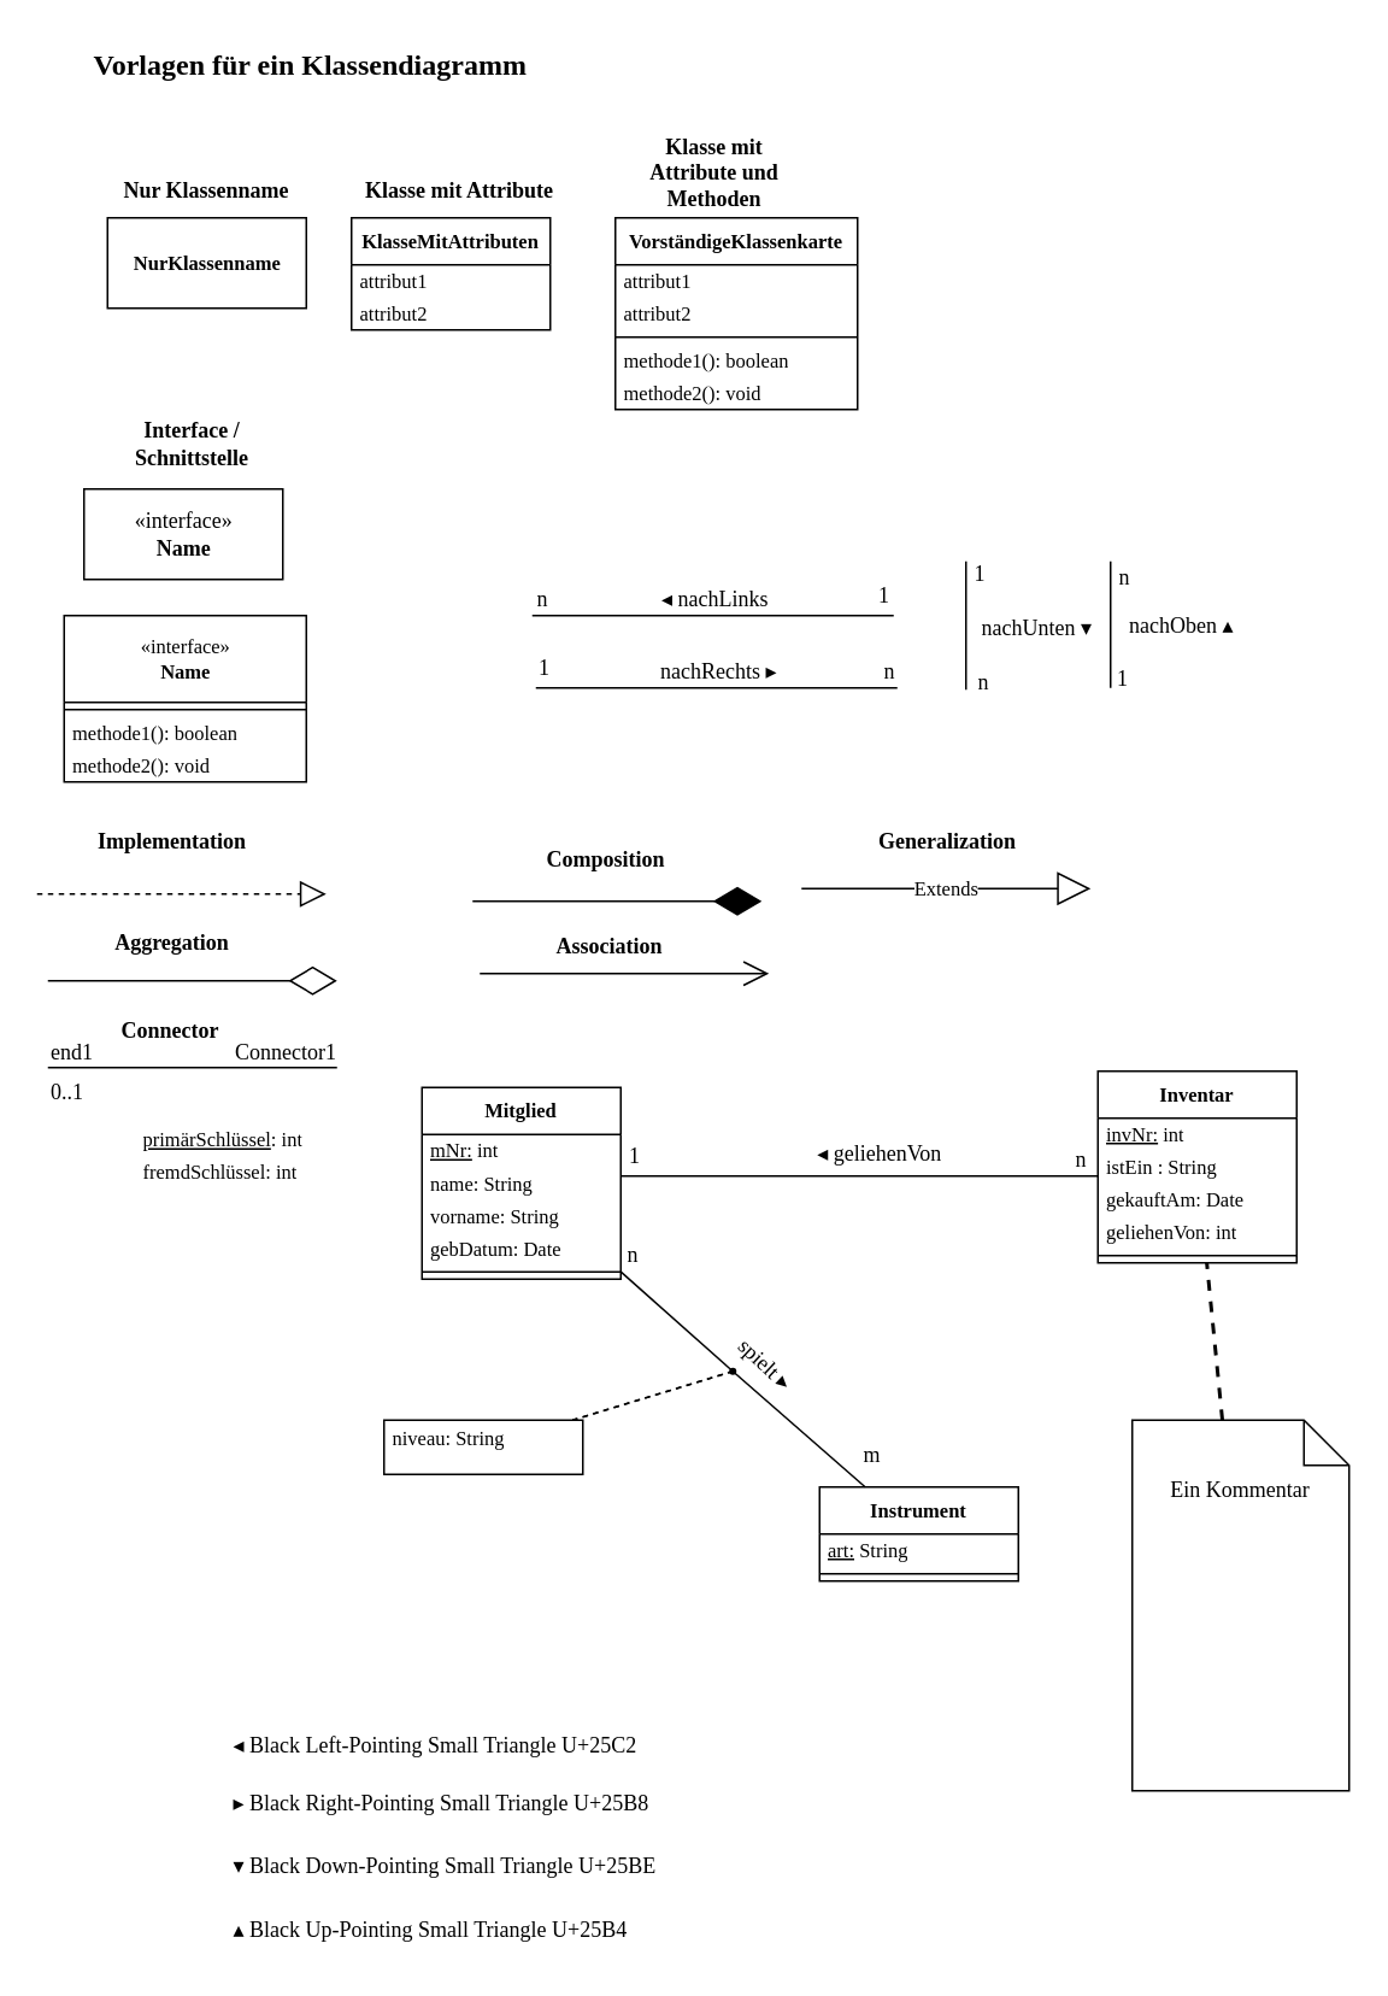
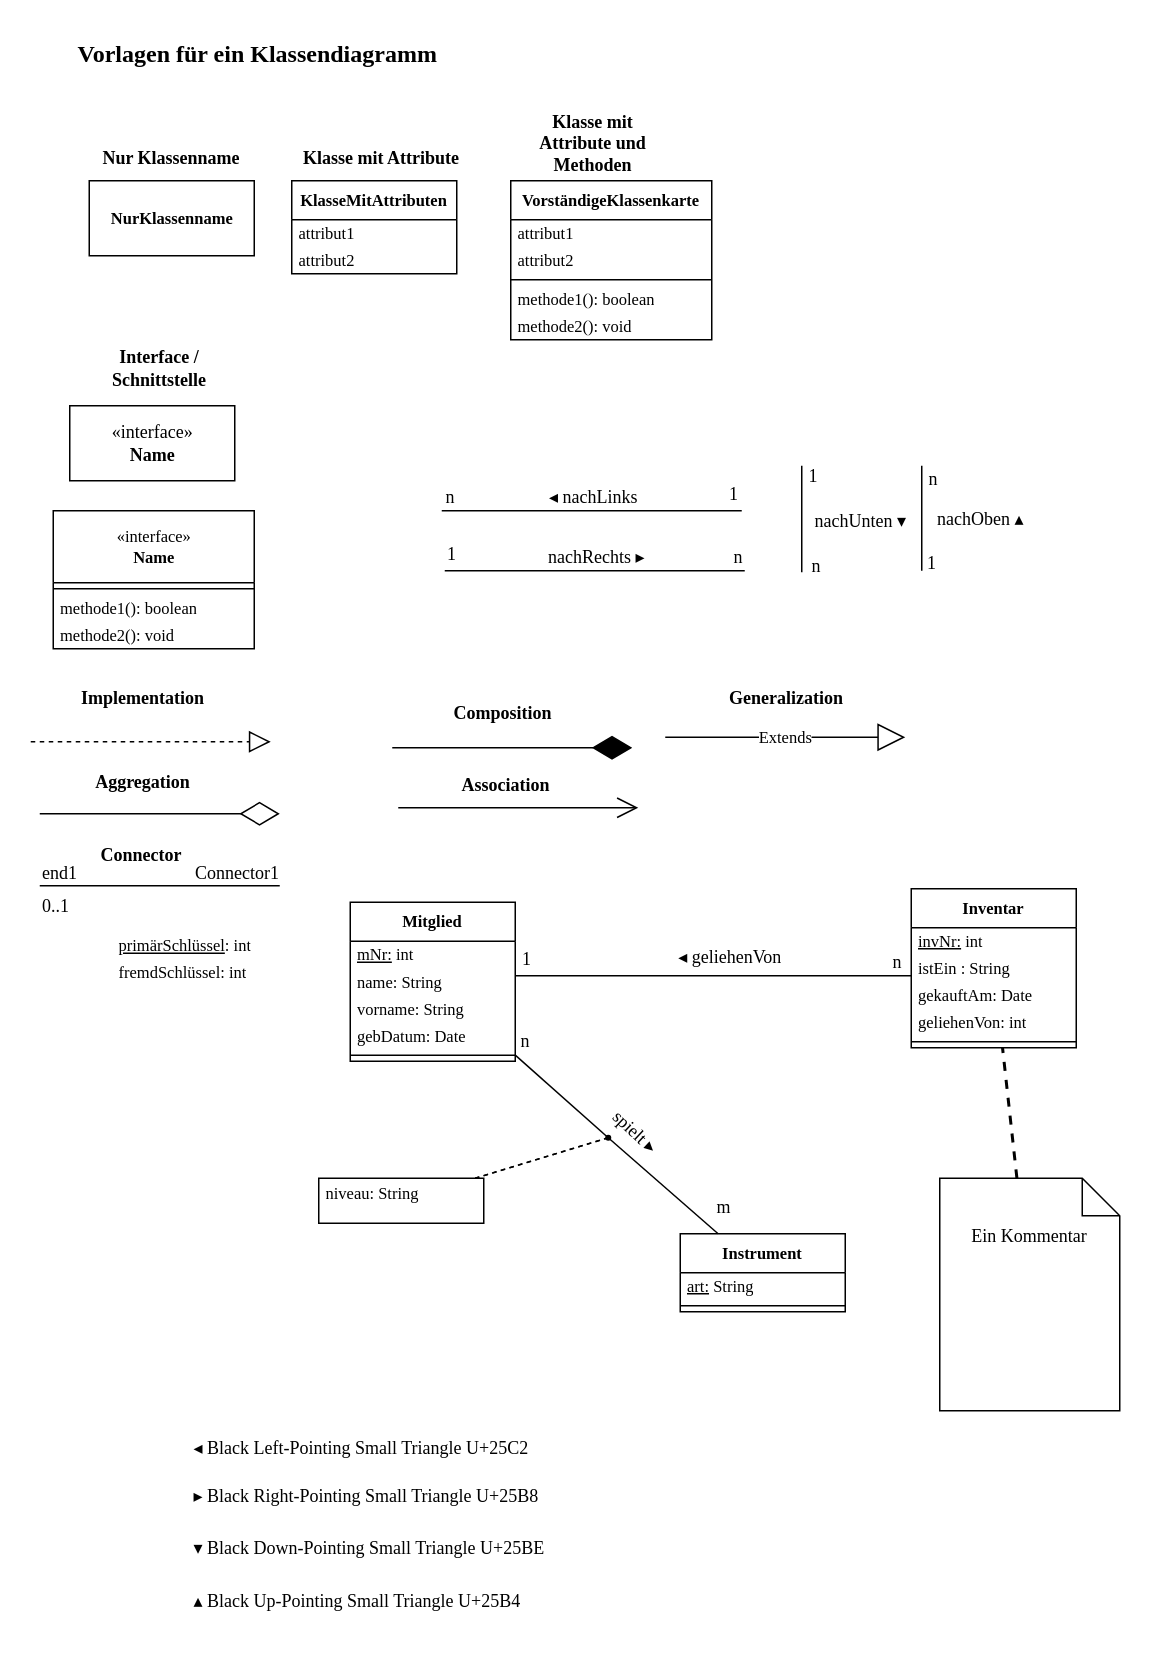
- <mxCell id="54" value="&lt;font face=&quot;Alegreya&quot;&gt;Ein Kommentar&lt;br&gt;&lt;/font&gt;" style="shape=note2;boundedLbl=1;whiteSpace=wrap;html=1;size=25;verticalAlign=top;align=center;" parent="1" vertex="1"><mxGeometry x="626" y="785" width="120" height="205" as="geometry" /></mxCell>
+ <mxCell id="54" value="&lt;font face=&quot;Alegreya&quot;&gt;Ein Kommentar&lt;br&gt;&lt;/font&gt;" style="shape=note2;boundedLbl=1;whiteSpace=wrap;html=1;size=25;verticalAlign=top;align=center;" parent="1" vertex="1"><mxGeometry x="626" y="785" width="120" height="155" as="geometry" /></mxCell>
